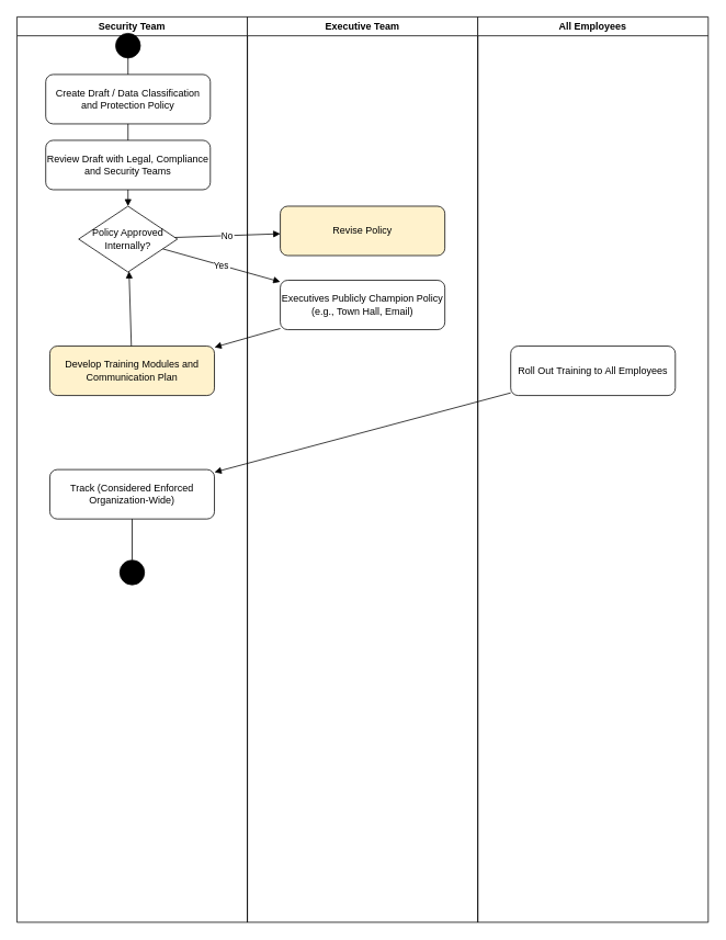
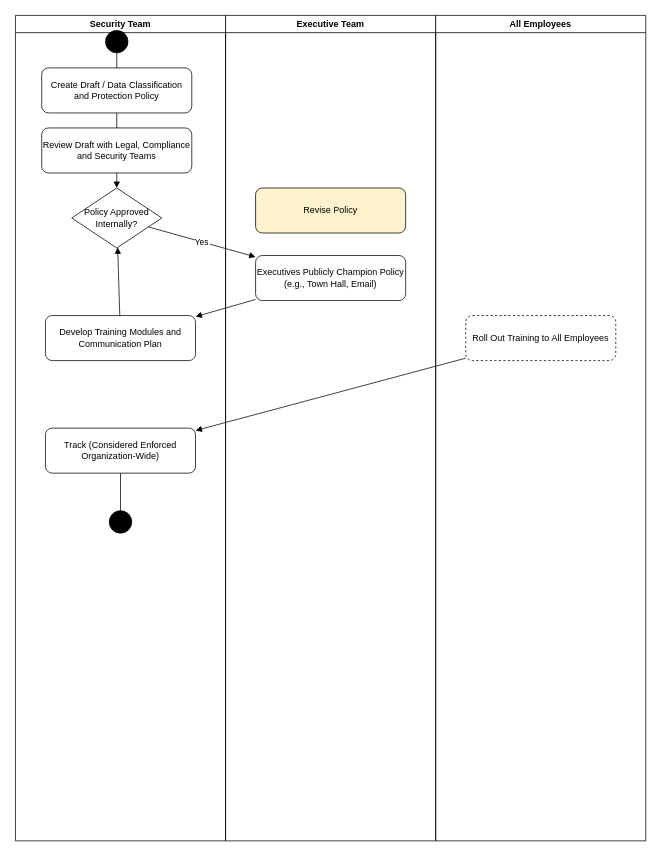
- <mxCell id="10" value="No" style="endArrow=block;" parent="2" source="6" target="17" edge="1"><mxGeometry relative="1" as="geometry" /></mxCell>
- <mxCell id="12" value="Develop Training Modules and Communication Plan" style="rounded=1;whiteSpace=wrap;html=1;fillColor=#fff2cc;" parent="2" vertex="1"><mxGeometry x="40" y="400" width="200" height="60" as="geometry" /></mxCell>
+ <mxCell id="12" value="Develop Training Modules and Communication Plan" style="rounded=1;whiteSpace=wrap;html=1;" parent="2" vertex="1"><mxGeometry x="40" y="400" width="200" height="60" as="geometry" /></mxCell>
- <mxCell id="20" value="Roll Out Training to All Employees" style="rounded=1;whiteSpace=wrap;html=1;" parent="19" vertex="1"><mxGeometry x="40" y="400" width="200" height="60" as="geometry" /></mxCell>
+ <mxCell id="20" value="Roll Out Training to All Employees" style="rounded=1;whiteSpace=wrap;html=1;dashed=1;" parent="19" vertex="1"><mxGeometry x="40" y="400" width="200" height="60" as="geometry" /></mxCell>
